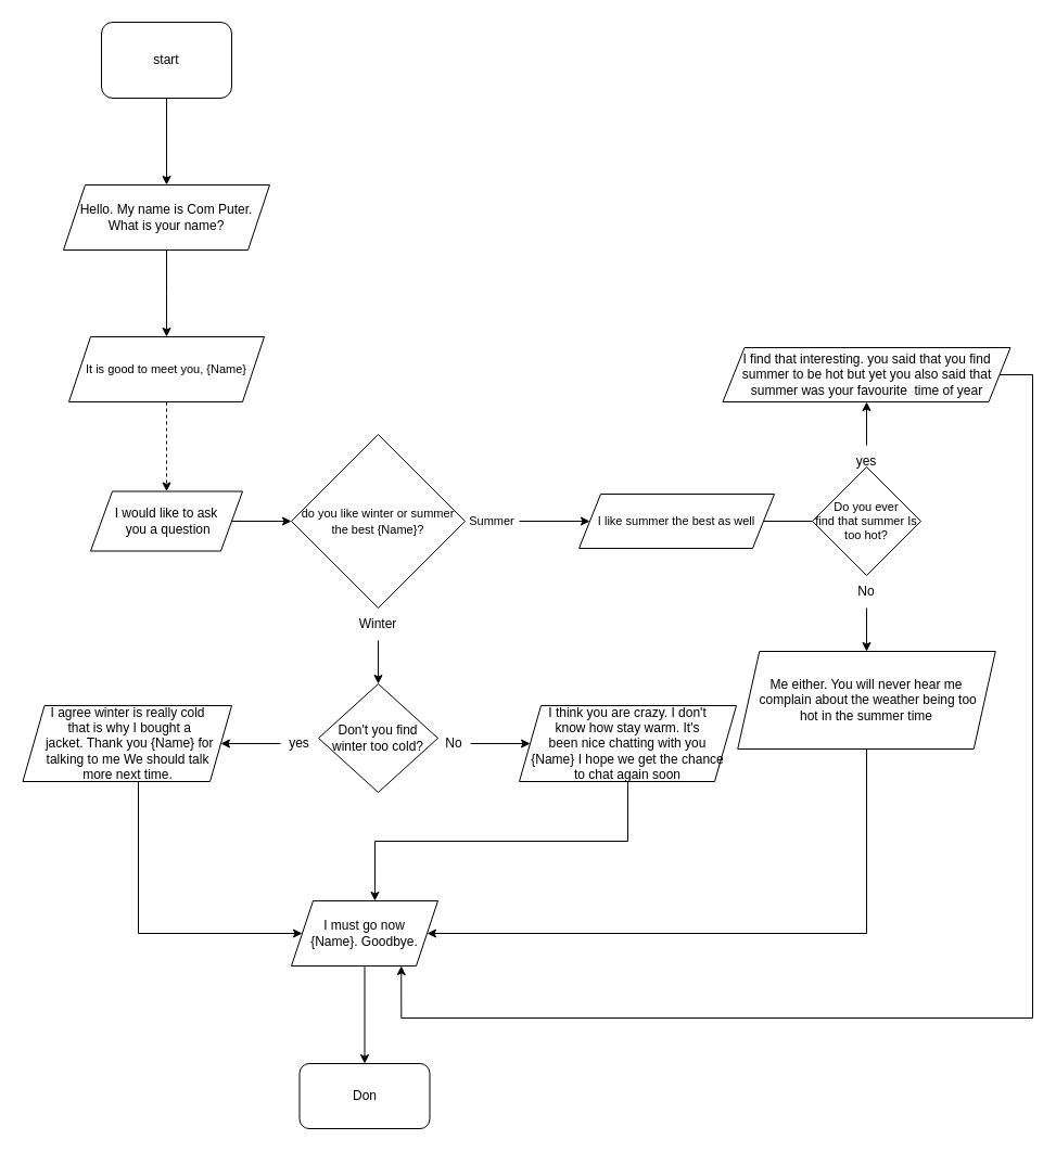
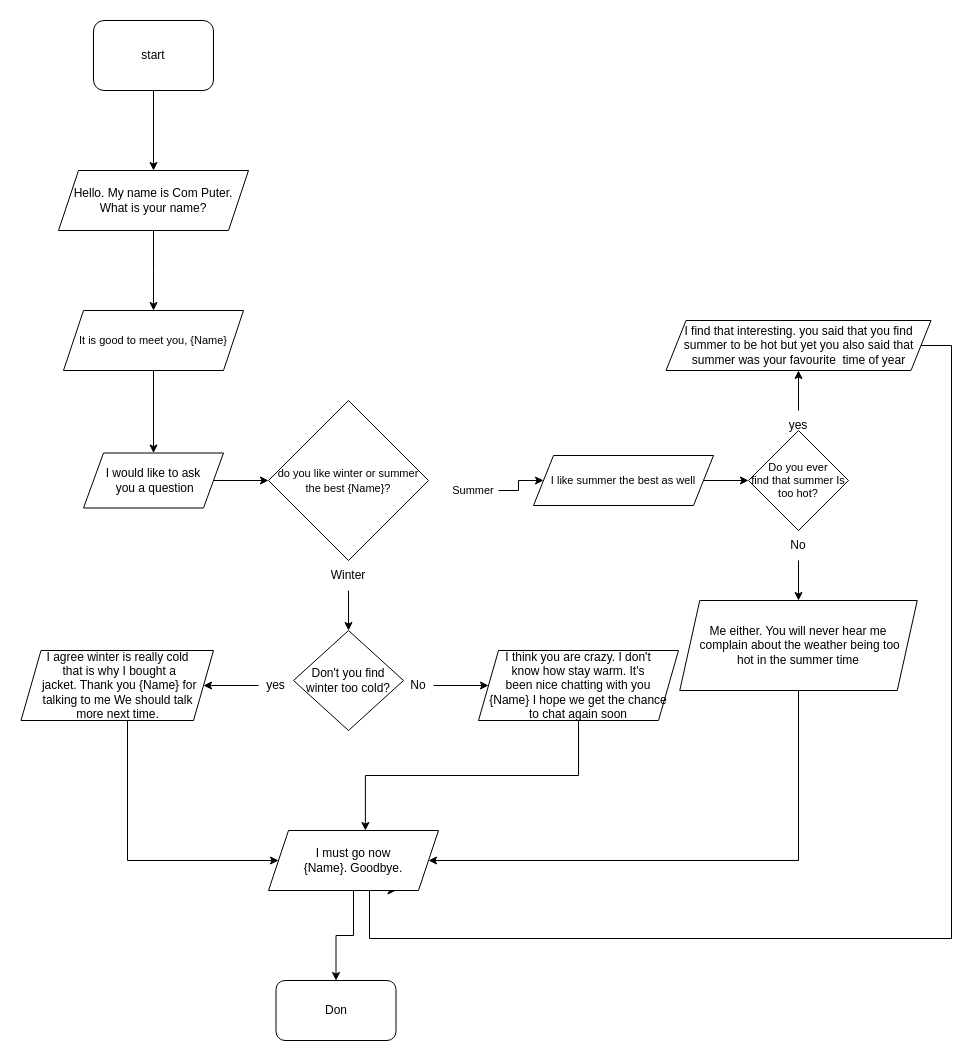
- <mxCell id="7" style="edgeStyle=orthogonalEdgeStyle;rounded=0;orthogonalLoop=1;jettySize=auto;html=1;exitX=0.5;exitY=1;exitDx=0;exitDy=0;fontSize=12;dashed=1;" parent="1" source="8" target="37" edge="1"><mxGeometry relative="1" as="geometry" /></mxCell>
+ <mxCell id="7" style="edgeStyle=orthogonalEdgeStyle;rounded=0;orthogonalLoop=1;jettySize=auto;html=1;exitX=0.5;exitY=1;exitDx=0;exitDy=0;fontSize=12;" parent="1" source="8" target="37" edge="1"><mxGeometry relative="1" as="geometry" /></mxCell>
- <mxCell id="12" value="Summer" style="text;html=1;strokeColor=none;fillColor=none;align=center;verticalAlign=middle;whiteSpace=wrap;rounded=0;fontSize=11;" parent="1" vertex="1"><mxGeometry x="428" y="465" width="50" height="30" as="geometry" /></mxCell>
+ <mxCell id="12" value="Summer" style="text;html=1;strokeColor=none;fillColor=none;align=center;verticalAlign=middle;whiteSpace=wrap;rounded=0;fontSize=11;" parent="1" vertex="1"><mxGeometry x="448" y="475" width="50" height="30" as="geometry" /></mxCell>
- <mxCell id="9" value="" style="edgeStyle=orthogonalEdgeStyle;rounded=0;orthogonalLoop=1;jettySize=auto;html=1;endArrow=none;" parent="1" source="10" target="13" edge="1"><mxGeometry relative="1" as="geometry" /></mxCell>
+ <mxCell id="9" value="" style="edgeStyle=orthogonalEdgeStyle;rounded=0;orthogonalLoop=1;jettySize=auto;html=1;" parent="1" source="10" target="13" edge="1"><mxGeometry relative="1" as="geometry" /></mxCell>
- <mxCell id="34" value="I must go now &lt;br&gt;{Name}. Goodbye." style="shape=parallelogram;perimeter=parallelogramPerimeter;whiteSpace=wrap;html=1;fixedSize=1;fontSize=12;" parent="1" vertex="1"><mxGeometry x="268" y="830" width="135" height="60" as="geometry" /></mxCell>
+ <mxCell id="34" value="I must go now &lt;br&gt;{Name}. Goodbye." style="shape=parallelogram;perimeter=parallelogramPerimeter;whiteSpace=wrap;html=1;fixedSize=1;fontSize=12;" parent="1" vertex="1"><mxGeometry x="268" y="830" width="170" height="60" as="geometry" /></mxCell>
